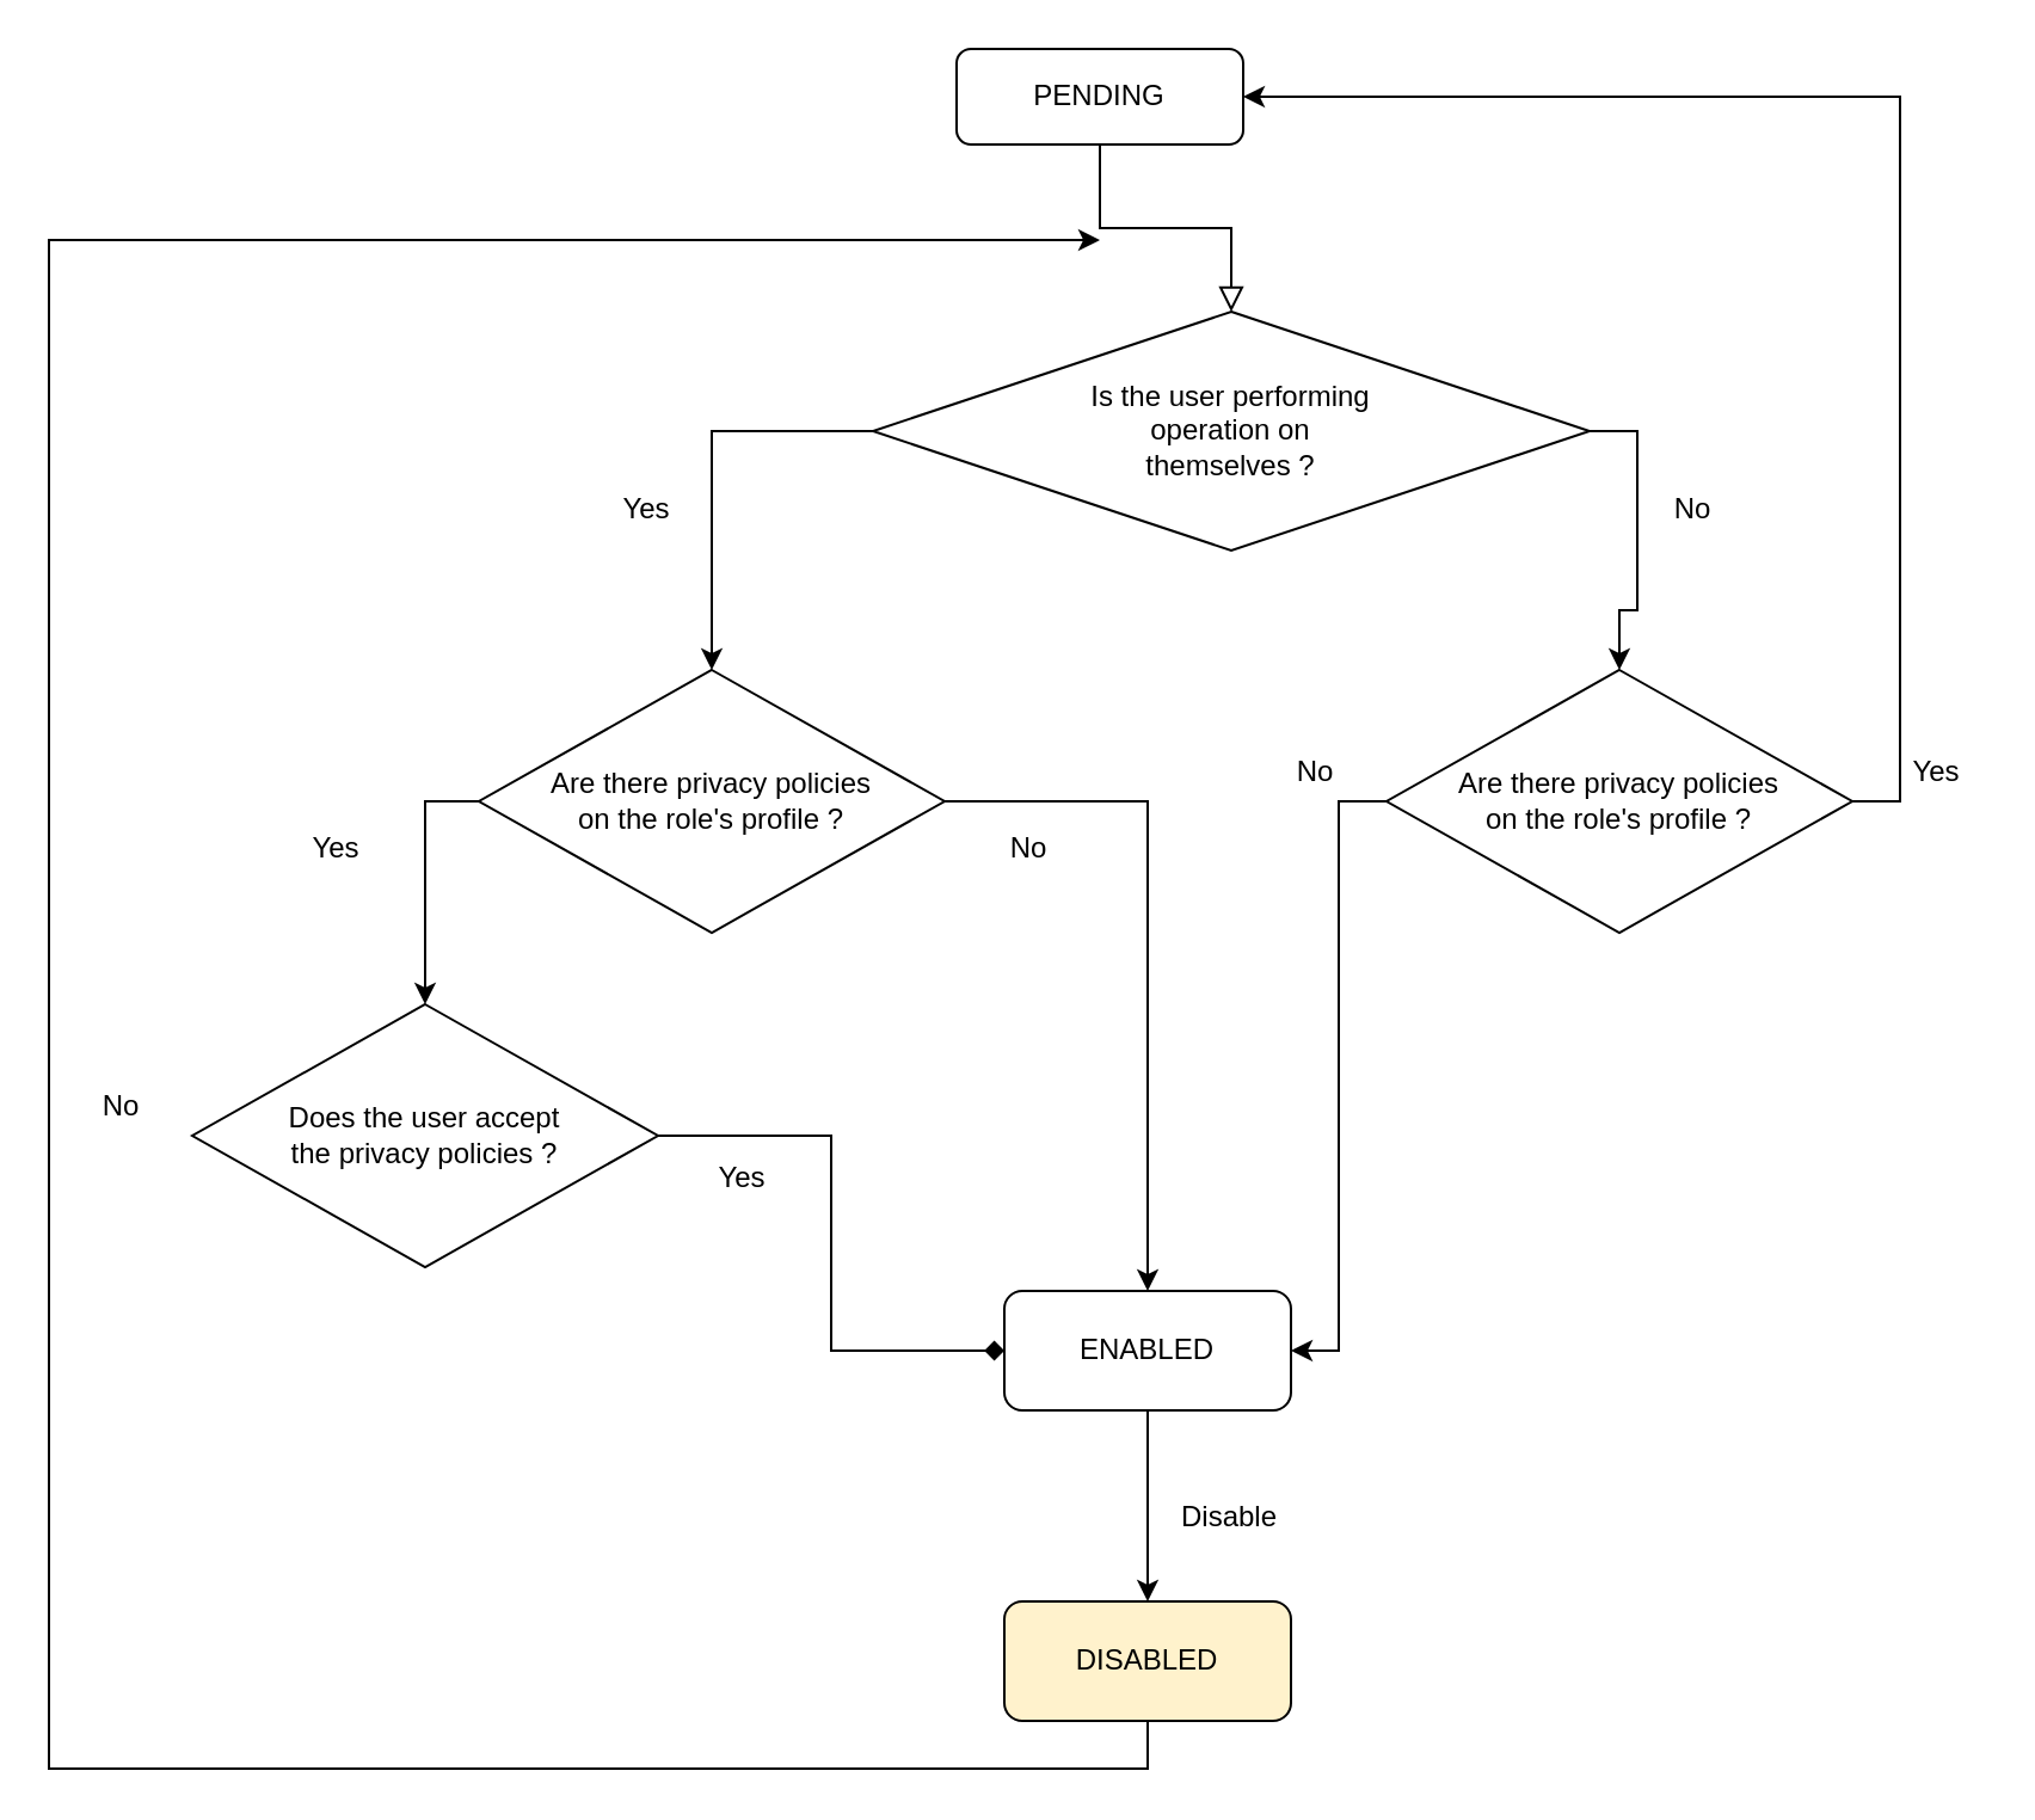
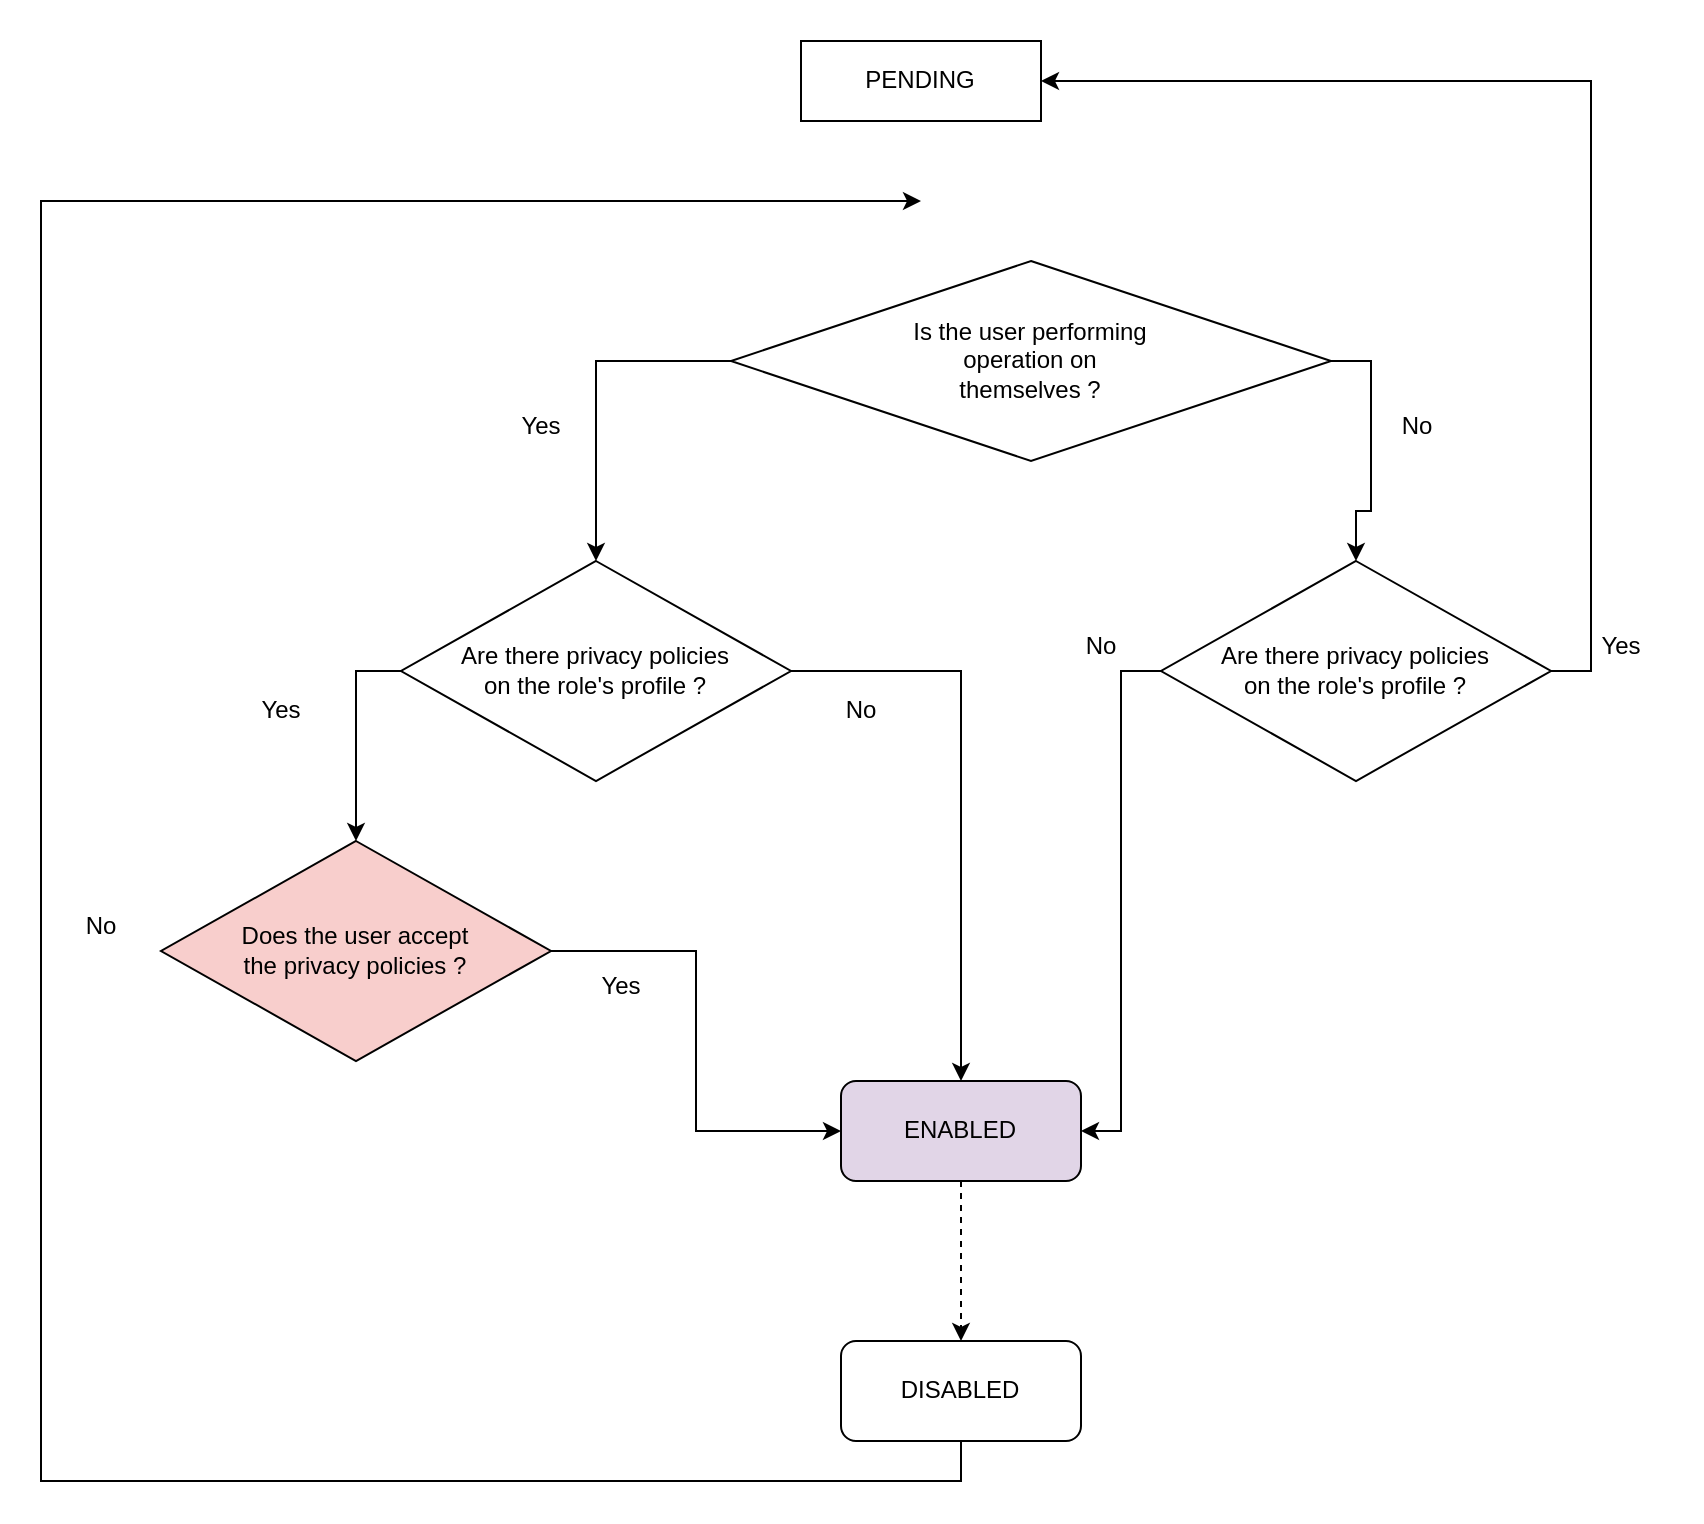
- <mxCell id="3" value="&lt;div&gt;PENDING&lt;/div&gt;" style="rounded=1;whiteSpace=wrap;html=1;fontSize=12;glass=0;strokeWidth=1;shadow=0;" vertex="1" parent="1"><mxGeometry x="400" y="20" width="120" height="40" as="geometry" /></mxCell>
+ <mxCell id="3" value="&lt;div&gt;PENDING&lt;/div&gt;" style="whiteSpace=wrap;html=1;fontSize=12;glass=0;strokeWidth=1;shadow=0;rounded=0;" vertex="1" parent="1"><mxGeometry x="400" y="20" width="120" height="40" as="geometry" /></mxCell>
- <mxCell id="2" value="" style="rounded=0;html=1;jettySize=auto;orthogonalLoop=1;fontSize=11;endArrow=block;endFill=0;endSize=8;strokeWidth=1;shadow=0;labelBackgroundColor=none;edgeStyle=orthogonalEdgeStyle;" edge="1" parent="1" source="3" target="10"><mxGeometry relative="1" as="geometry"><mxPoint x="460" y="120" as="targetPoint" /><Array as="points" /></mxGeometry></mxCell>
- <mxCell id="21" value="Does the user accept&lt;br&gt;the privacy policies ?" style="rhombus;whiteSpace=wrap;html=1;" vertex="1" parent="1"><mxGeometry x="80" y="420" width="195" height="110" as="geometry" /></mxCell>
+ <mxCell id="21" value="Does the user accept&lt;br&gt;the privacy policies ?" style="rhombus;whiteSpace=wrap;html=1;fillColor=#f8cecc;" vertex="1" parent="1"><mxGeometry x="80" y="420" width="195" height="110" as="geometry" /></mxCell>
- <mxCell id="20" style="edgeStyle=orthogonalEdgeStyle;rounded=0;orthogonalLoop=1;jettySize=auto;html=1;exitX=1;exitY=0.5;exitDx=0;exitDy=0;entryX=0;entryY=0.5;entryDx=0;entryDy=0;endArrow=diamond;" edge="1" parent="1" source="21" target="5"><mxGeometry relative="1" as="geometry"><mxPoint x="320" y="570" as="targetPoint" /></mxGeometry></mxCell>
+ <mxCell id="20" style="edgeStyle=orthogonalEdgeStyle;rounded=0;orthogonalLoop=1;jettySize=auto;html=1;exitX=1;exitY=0.5;exitDx=0;exitDy=0;entryX=0;entryY=0.5;entryDx=0;entryDy=0;" edge="1" parent="1" source="21" target="5"><mxGeometry relative="1" as="geometry"><mxPoint x="320" y="570" as="targetPoint" /></mxGeometry></mxCell>
- <mxCell id="5" value="ENABLED" style="rounded=1;whiteSpace=wrap;html=1;" vertex="1" parent="1"><mxGeometry x="420" y="540" width="120" height="50" as="geometry" /></mxCell>
+ <mxCell id="5" value="ENABLED" style="rounded=1;whiteSpace=wrap;html=1;fillColor=#e1d5e7;" vertex="1" parent="1"><mxGeometry x="420" y="540" width="120" height="50" as="geometry" /></mxCell>
- <mxCell id="4" style="edgeStyle=orthogonalEdgeStyle;rounded=0;orthogonalLoop=1;jettySize=auto;html=1;exitX=0.5;exitY=1;exitDx=0;exitDy=0;" edge="1" parent="1" source="5" target="7"><mxGeometry relative="1" as="geometry" /></mxCell>
+ <mxCell id="4" style="edgeStyle=orthogonalEdgeStyle;rounded=0;orthogonalLoop=1;jettySize=auto;html=1;exitX=0.5;exitY=1;exitDx=0;exitDy=0;dashed=1;" edge="1" parent="1" source="5" target="7"><mxGeometry relative="1" as="geometry" /></mxCell>
- <mxCell id="27" value="Disable" style="text;html=1;align=center;verticalAlign=middle;resizable=0;points=[];autosize=1;strokeColor=none;fillColor=none;" vertex="1" parent="1"><mxGeometry x="484" y="620" width="60" height="30" as="geometry" /></mxCell>
- <mxCell id="7" value="&lt;div&gt;DISABLED&lt;/div&gt;" style="rounded=1;whiteSpace=wrap;html=1;fillColor=#fff2cc;" vertex="1" parent="1"><mxGeometry x="420" y="670" width="120" height="50" as="geometry" /></mxCell>
+ <mxCell id="7" value="&lt;div&gt;DISABLED&lt;/div&gt;" style="rounded=1;whiteSpace=wrap;html=1;" vertex="1" parent="1"><mxGeometry x="420" y="670" width="120" height="50" as="geometry" /></mxCell>
